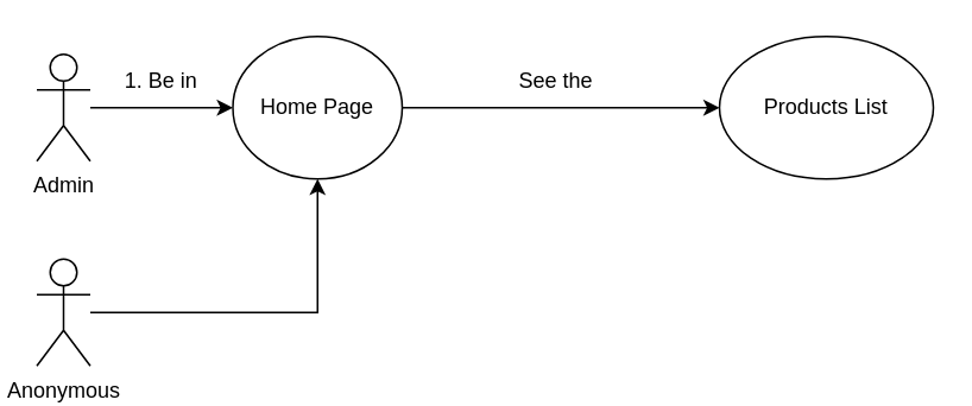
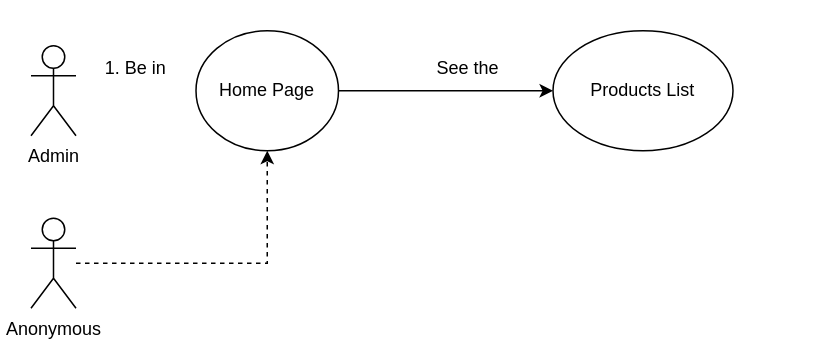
- <mxCell id="2" style="edgeStyle=orthogonalEdgeStyle;rounded=0;orthogonalLoop=1;jettySize=auto;html=1;entryX=0;entryY=0.5;entryDx=0;entryDy=0;" edge="1" parent="1" source="3" target="5"><mxGeometry relative="1" as="geometry" /></mxCell>
- <mxCell id="8" value="&lt;font face=&quot;helvetica&quot;&gt;Products List&lt;/font&gt;" style="ellipse;whiteSpace=wrap;html=1;" vertex="1" parent="1"><mxGeometry x="403" y="20" width="120" height="80" as="geometry" /></mxCell>
+ <mxCell id="8" value="&lt;font face=&quot;helvetica&quot;&gt;Products List&lt;/font&gt;" style="ellipse;whiteSpace=wrap;html=1;" vertex="1" parent="1"><mxGeometry x="368" y="20" width="120" height="80" as="geometry" /></mxCell>
- <mxCell id="9" style="edgeStyle=orthogonalEdgeStyle;rounded=0;orthogonalLoop=1;jettySize=auto;html=1;entryX=0.5;entryY=1;entryDx=0;entryDy=0;" edge="1" parent="1" source="10" target="5"><mxGeometry relative="1" as="geometry" /></mxCell>
+ <mxCell id="9" style="edgeStyle=orthogonalEdgeStyle;rounded=0;orthogonalLoop=1;jettySize=auto;html=1;entryX=0.5;entryY=1;entryDx=0;entryDy=0;dashed=1;" edge="1" parent="1" source="10" target="5"><mxGeometry relative="1" as="geometry" /></mxCell>
